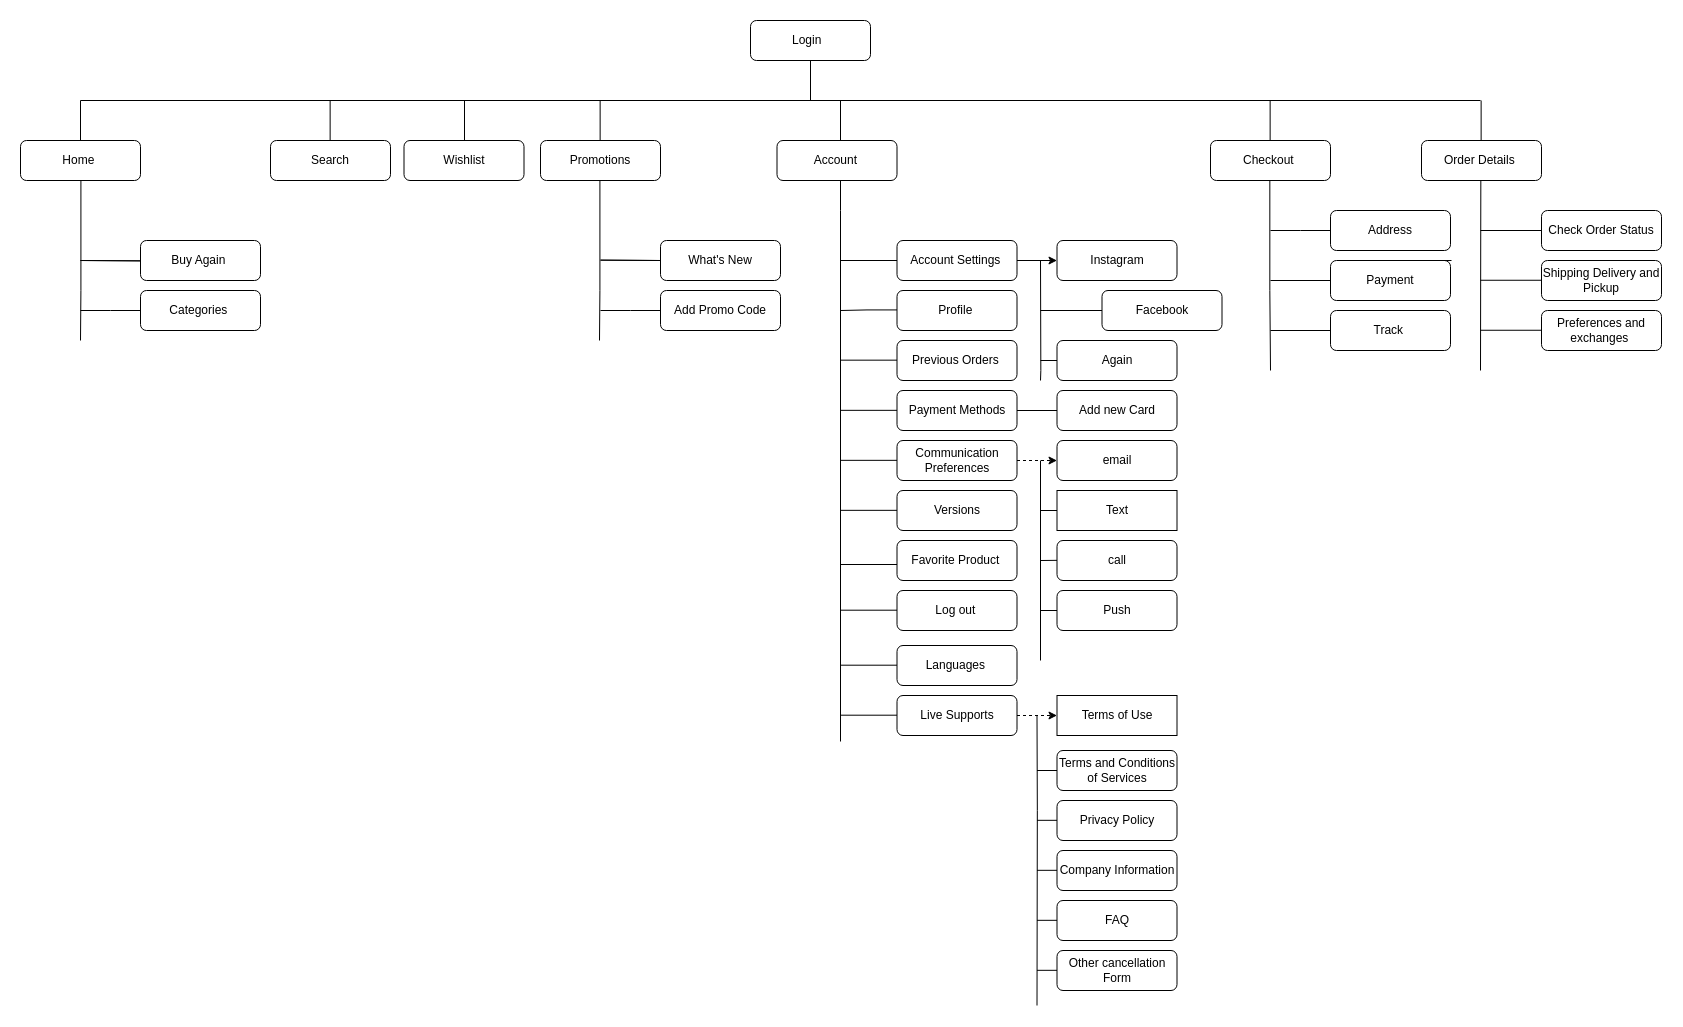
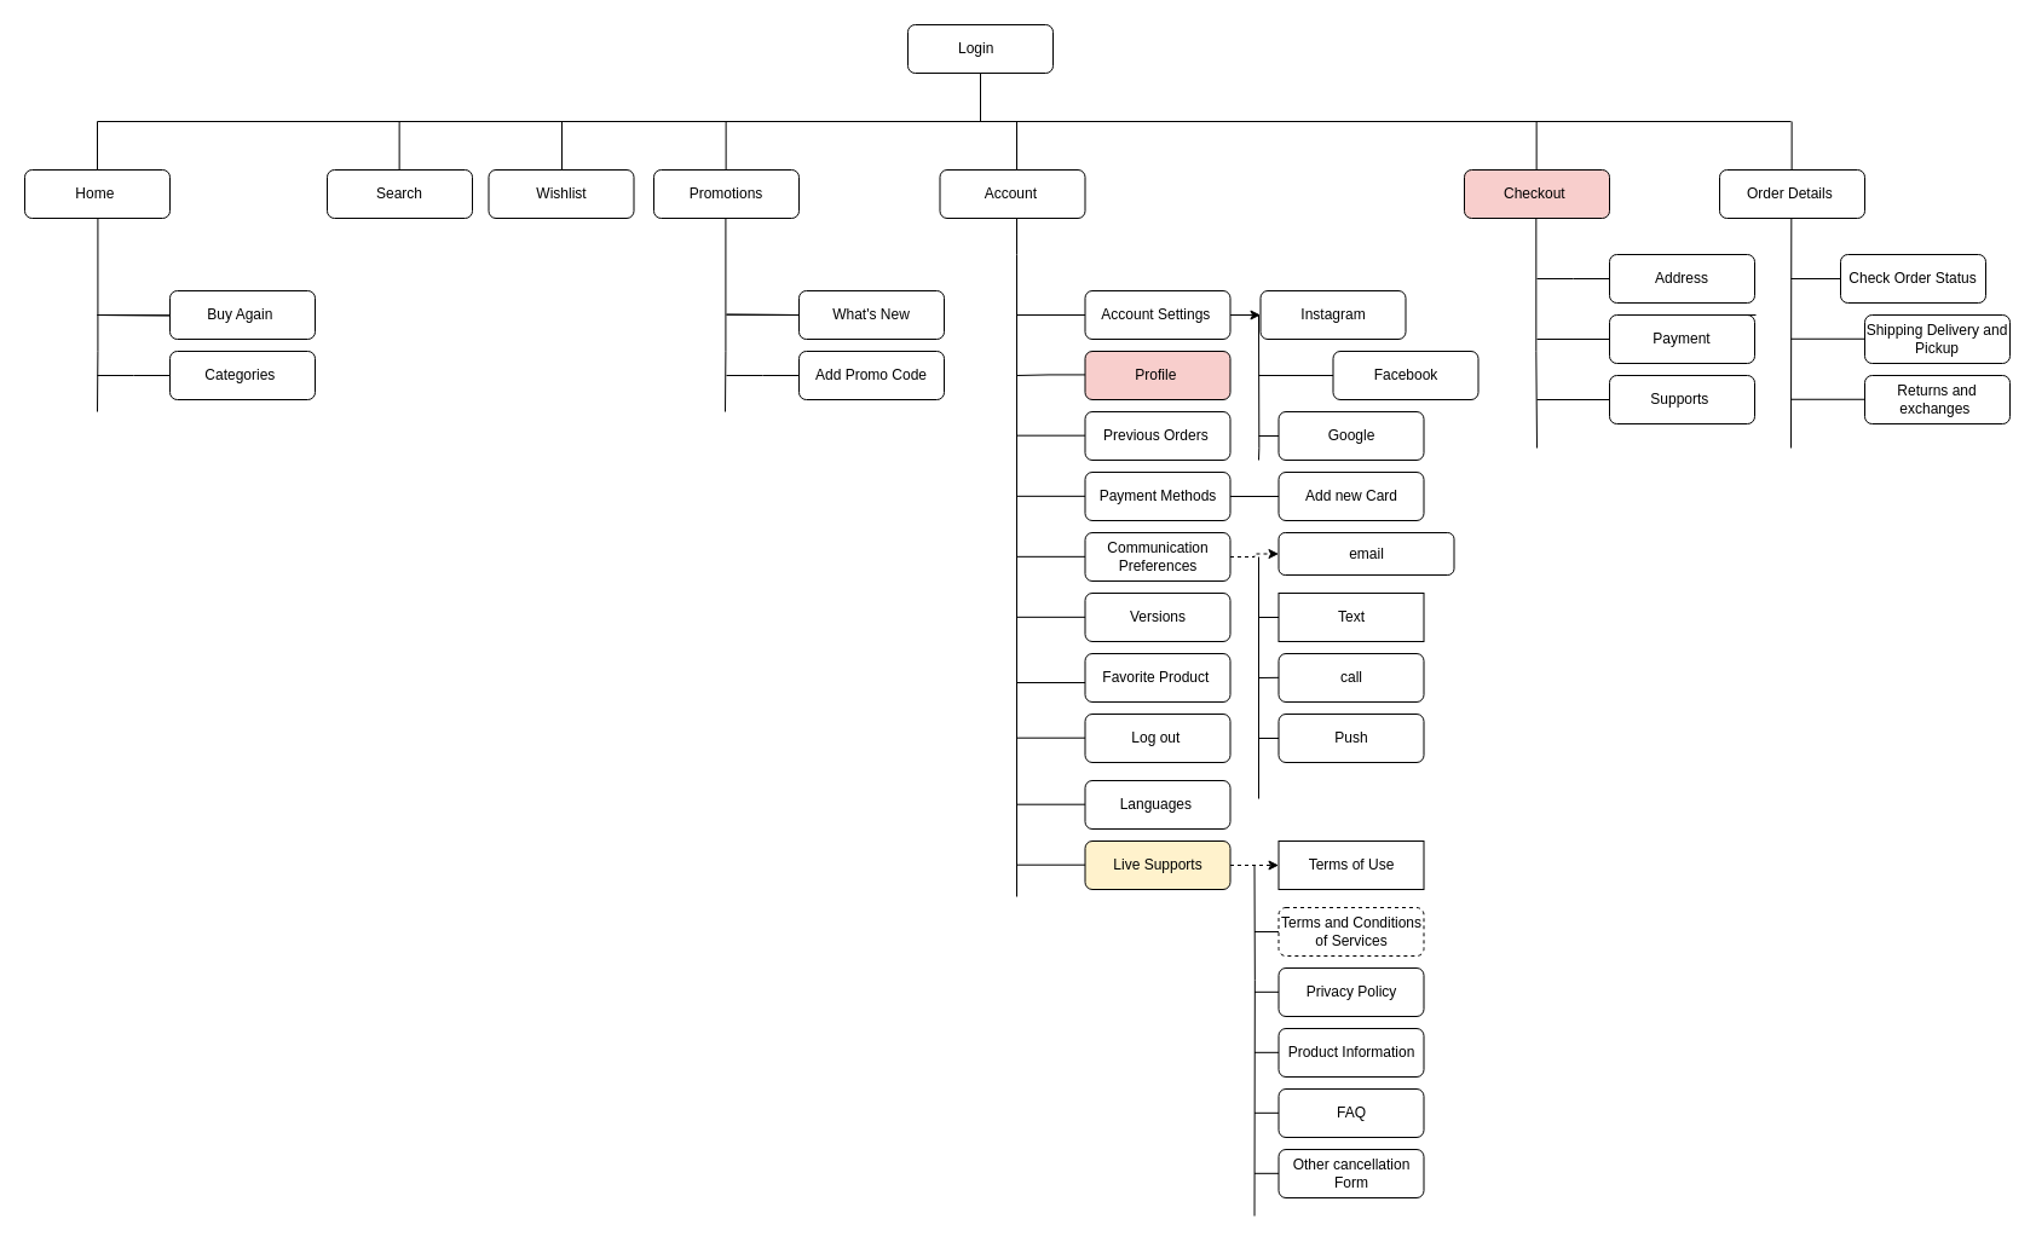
- <mxCell id="34" value="Checkout&amp;nbsp;" style="rounded=1;whiteSpace=wrap;html=1;fontSize=12;glass=0;strokeWidth=1;shadow=0;" parent="1" vertex="1"><mxGeometry x="1210" y="140" width="120" height="40" as="geometry" /></mxCell>
+ <mxCell id="34" value="Checkout&amp;nbsp;" style="rounded=1;whiteSpace=wrap;html=1;fontSize=12;glass=0;strokeWidth=1;shadow=0;fillColor=#f8cecc;" parent="1" vertex="1"><mxGeometry x="1210" y="140" width="120" height="40" as="geometry" /></mxCell>
- <mxCell id="43" value="Check Order Status" style="rounded=1;whiteSpace=wrap;html=1;fontSize=12;glass=0;strokeWidth=1;shadow=0;" parent="1" vertex="1"><mxGeometry x="1541" y="210" width="120" height="40" as="geometry" /></mxCell>
+ <mxCell id="43" value="Check Order Status" style="rounded=1;whiteSpace=wrap;html=1;fontSize=12;glass=0;strokeWidth=1;shadow=0;" parent="1" vertex="1"><mxGeometry x="1521" y="210" width="120" height="40" as="geometry" /></mxCell>
- <mxCell id="29" value="Instagram" style="rounded=1;whiteSpace=wrap;html=1;fontSize=12;glass=0;strokeWidth=1;shadow=0;" parent="1" vertex="1"><mxGeometry x="1056.5" y="240" width="120" height="40" as="geometry" /></mxCell>
+ <mxCell id="29" value="Instagram" style="rounded=1;whiteSpace=wrap;html=1;fontSize=12;glass=0;strokeWidth=1;shadow=0;" parent="1" vertex="1"><mxGeometry x="1041.5" y="240" width="120" height="40" as="geometry" /></mxCell>
- <mxCell id="23" value="Profile&amp;nbsp;" style="rounded=1;whiteSpace=wrap;html=1;fontSize=12;glass=0;strokeWidth=1;shadow=0;" parent="1" vertex="1"><mxGeometry x="896.5" y="290" width="120" height="40" as="geometry" /></mxCell>
+ <mxCell id="23" value="Profile&amp;nbsp;" style="rounded=1;whiteSpace=wrap;html=1;fontSize=12;glass=0;strokeWidth=1;shadow=0;fillColor=#f8cecc;" parent="1" vertex="1"><mxGeometry x="896.5" y="290" width="120" height="40" as="geometry" /></mxCell>
- <mxCell id="41" value="Track&amp;nbsp;" style="rounded=1;whiteSpace=wrap;html=1;fontSize=12;glass=0;strokeWidth=1;shadow=0;" parent="1" vertex="1"><mxGeometry x="1330" y="310" width="120" height="40" as="geometry" /></mxCell>
+ <mxCell id="41" value="Supports&amp;nbsp;" style="rounded=1;whiteSpace=wrap;html=1;fontSize=12;glass=0;strokeWidth=1;shadow=0;" parent="1" vertex="1"><mxGeometry x="1330" y="310" width="120" height="40" as="geometry" /></mxCell>
- <mxCell id="45" value="Preferences and exchanges&amp;nbsp;" style="rounded=1;whiteSpace=wrap;html=1;fontSize=12;glass=0;strokeWidth=1;shadow=0;" parent="1" vertex="1"><mxGeometry x="1541" y="310" width="120" height="40" as="geometry" /></mxCell>
+ <mxCell id="45" value="Returns and exchanges&amp;nbsp;" style="rounded=1;whiteSpace=wrap;html=1;fontSize=12;glass=0;strokeWidth=1;shadow=0;" parent="1" vertex="1"><mxGeometry x="1541" y="310" width="120" height="40" as="geometry" /></mxCell>
- <mxCell id="30" value="Again" style="rounded=1;whiteSpace=wrap;html=1;fontSize=12;glass=0;strokeWidth=1;shadow=0;" parent="1" vertex="1"><mxGeometry x="1056.5" y="340" width="120" height="40" as="geometry" /></mxCell>
+ <mxCell id="30" value="Google" style="rounded=1;whiteSpace=wrap;html=1;fontSize=12;glass=0;strokeWidth=1;shadow=0;" parent="1" vertex="1"><mxGeometry x="1056.5" y="340" width="120" height="40" as="geometry" /></mxCell>
- <mxCell id="28" value="email" style="rounded=1;whiteSpace=wrap;html=1;fontSize=12;glass=0;strokeWidth=1;shadow=0;" parent="1" vertex="1"><mxGeometry x="1056.5" y="440" width="120" height="40" as="geometry" /></mxCell>
+ <mxCell id="28" value="email" style="rounded=1;whiteSpace=wrap;html=1;fontSize=12;glass=0;strokeWidth=1;shadow=0;" parent="1" vertex="1"><mxGeometry x="1056.5" y="440" width="145" height="35" as="geometry" /></mxCell>
- <mxCell id="15" value="Live Supports" style="rounded=1;whiteSpace=wrap;html=1;fontSize=12;glass=0;strokeWidth=1;shadow=0;" parent="1" vertex="1"><mxGeometry x="896.5" y="695" width="120" height="40" as="geometry" /></mxCell>
+ <mxCell id="15" value="Live Supports" style="rounded=1;whiteSpace=wrap;html=1;fontSize=12;glass=0;strokeWidth=1;shadow=0;fillColor=#fff2cc;" parent="1" vertex="1"><mxGeometry x="896.5" y="695" width="120" height="40" as="geometry" /></mxCell>
- <mxCell id="37" value="Terms and Conditions of Services" style="rounded=1;whiteSpace=wrap;html=1;fontSize=12;glass=0;strokeWidth=1;shadow=0;" parent="1" vertex="1"><mxGeometry x="1056.5" y="750" width="120" height="40" as="geometry" /></mxCell>
+ <mxCell id="37" value="Terms and Conditions of Services" style="rounded=1;whiteSpace=wrap;html=1;fontSize=12;glass=0;strokeWidth=1;shadow=0;dashed=1;" parent="1" vertex="1"><mxGeometry x="1056.5" y="750" width="120" height="40" as="geometry" /></mxCell>
- <mxCell id="39" value="Company Information" style="rounded=1;whiteSpace=wrap;html=1;fontSize=12;glass=0;strokeWidth=1;shadow=0;" parent="1" vertex="1"><mxGeometry x="1056.5" y="850" width="120" height="40" as="geometry" /></mxCell>
+ <mxCell id="39" value="Product Information" style="rounded=1;whiteSpace=wrap;html=1;fontSize=12;glass=0;strokeWidth=1;shadow=0;" parent="1" vertex="1"><mxGeometry x="1056.5" y="850" width="120" height="40" as="geometry" /></mxCell>
